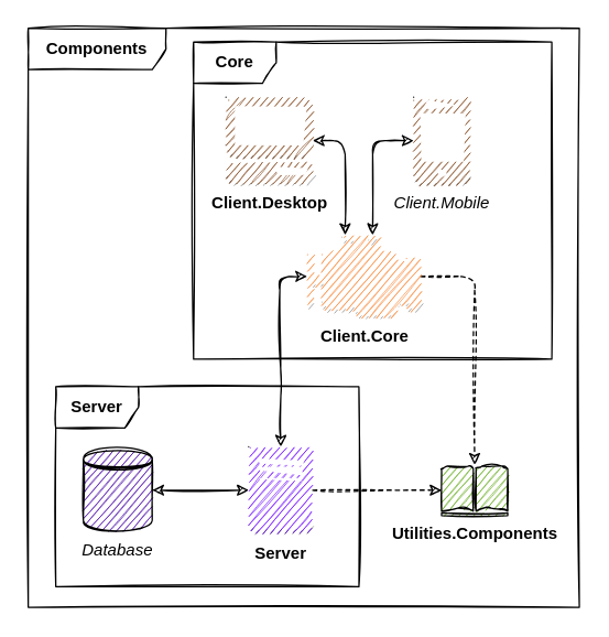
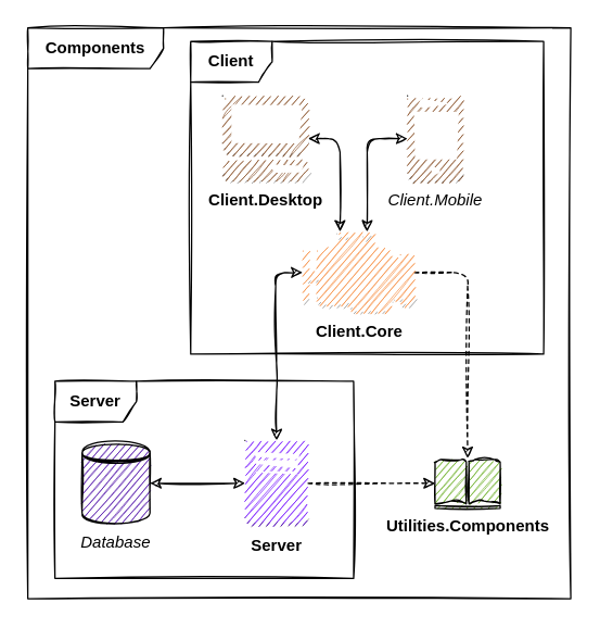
- <mxCell id="15" value="&lt;b&gt;Core&lt;br&gt;&lt;/b&gt;" style="shape=umlFrame;whiteSpace=wrap;html=1;shadow=0;glass=0;labelBackgroundColor=none;width=60;height=30;sketch=1;" parent="1" vertex="1"><mxGeometry x="140" y="30" width="260" height="230" as="geometry" /></mxCell>
+ <mxCell id="15" value="&lt;b&gt;Client&lt;br&gt;&lt;/b&gt;" style="shape=umlFrame;whiteSpace=wrap;html=1;shadow=0;glass=0;labelBackgroundColor=none;width=60;height=30;sketch=1;" parent="1" vertex="1"><mxGeometry x="140" y="30" width="260" height="230" as="geometry" /></mxCell>
